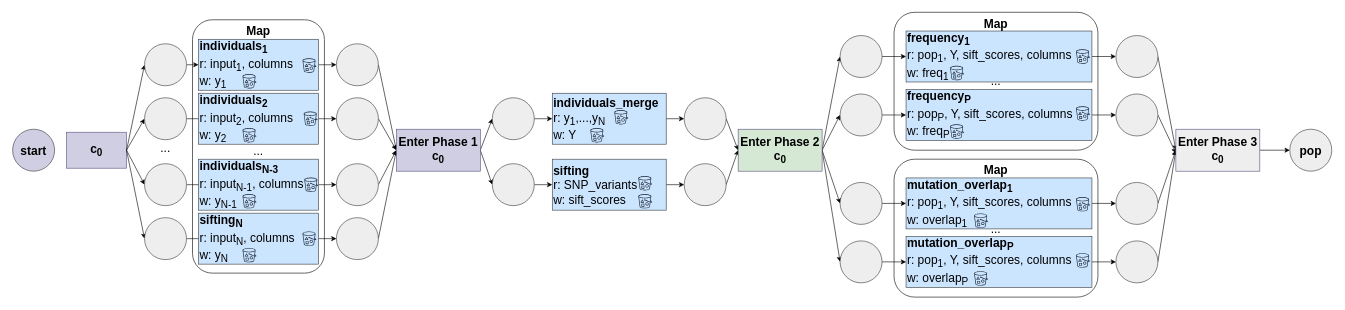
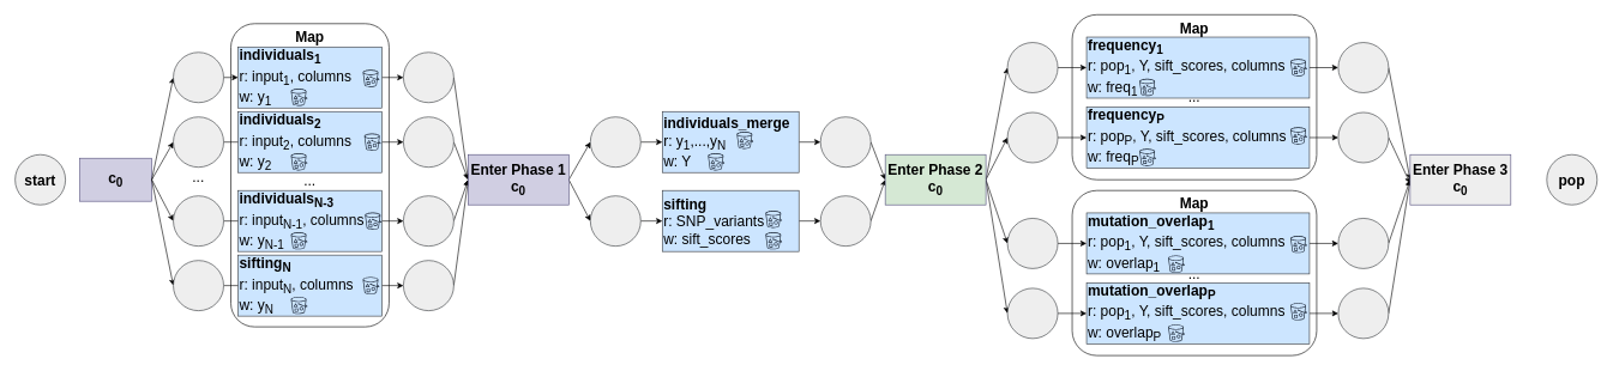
- <mxCell id="4" value="start" style="ellipse;whiteSpace=wrap;html=1;aspect=fixed;fontSize=20;fontStyle=1;fillColor=#d0cee2;strokeColor=#36393d;" parent="1" vertex="1"><mxGeometry x="20" y="215" width="70" height="70" as="geometry" /></mxCell>
+ <mxCell id="4" value="start" style="ellipse;whiteSpace=wrap;html=1;aspect=fixed;fontSize=20;fontStyle=1;fillColor=#eeeeee;strokeColor=#36393d;" parent="1" vertex="1"><mxGeometry x="20" y="215" width="70" height="70" as="geometry" /></mxCell>
- <mxCell id="53" value="&lt;div&gt;&lt;b&gt;Enter Phase 1 c&lt;sub&gt;0&lt;/sub&gt;&lt;/b&gt;&lt;/div&gt;" style="rounded=0;whiteSpace=wrap;html=1;fontSize=20;align=center;fillColor=#d0cee2;strokeColor=#56517e;" parent="1" vertex="1"><mxGeometry x="660" y="215" width="140" height="70" as="geometry" /></mxCell>
+ <mxCell id="53" value="&lt;div&gt;&lt;b&gt;Enter Phase 1 c&lt;sub&gt;0&lt;/sub&gt;&lt;/b&gt;&lt;/div&gt;" style="rounded=0;whiteSpace=wrap;html=1;fontSize=20;align=center;fillColor=#d0cee2;strokeColor=#56517e;" parent="1" vertex="1"><mxGeometry x="650" y="215" width="140" height="70" as="geometry" /></mxCell>
- <mxCell id="104" style="edgeStyle=none;rounded=0;orthogonalLoop=1;jettySize=auto;html=1;exitX=1;exitY=0.5;exitDx=0;exitDy=0;entryX=0;entryY=0.5;entryDx=0;entryDy=0;" edge="1" parent="1" source="105" target="92"><mxGeometry relative="1" as="geometry" /></mxCell>
